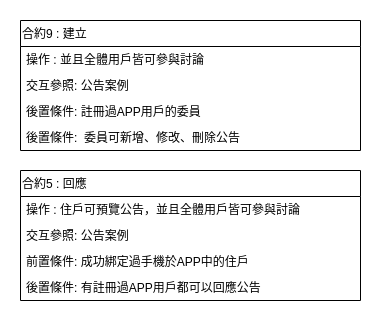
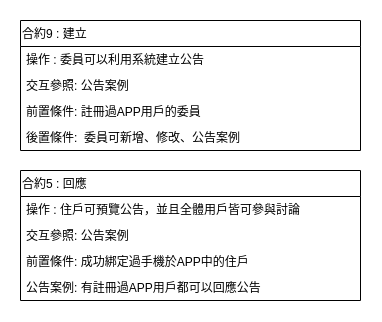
- <mxCell id="3" value="操作 : 並且全體用戶皆可參與討論" style="text;strokeColor=none;fillColor=none;align=left;verticalAlign=top;spacingLeft=4;spacingRight=4;overflow=hidden;rotatable=0;points=[[0,0.5],[1,0.5]];portConstraint=eastwest;" parent="2" vertex="1"><mxGeometry y="26" width="340" height="26" as="geometry" /></mxCell>
+ <mxCell id="3" value="操作 : 委員可以利用系統建立公告" style="text;strokeColor=none;fillColor=none;align=left;verticalAlign=top;spacingLeft=4;spacingRight=4;overflow=hidden;rotatable=0;points=[[0,0.5],[1,0.5]];portConstraint=eastwest;" parent="2" vertex="1"><mxGeometry y="26" width="340" height="26" as="geometry" /></mxCell>
- <mxCell id="5" value="後置條件: 註冊過APP用戶的委員" style="text;strokeColor=none;fillColor=none;align=left;verticalAlign=top;spacingLeft=4;spacingRight=4;overflow=hidden;rotatable=0;points=[[0,0.5],[1,0.5]];portConstraint=eastwest;" parent="2" vertex="1"><mxGeometry y="78" width="340" height="26" as="geometry" /></mxCell>
+ <mxCell id="5" value="前置條件: 註冊過APP用戶的委員" style="text;strokeColor=none;fillColor=none;align=left;verticalAlign=top;spacingLeft=4;spacingRight=4;overflow=hidden;rotatable=0;points=[[0,0.5],[1,0.5]];portConstraint=eastwest;" parent="2" vertex="1"><mxGeometry y="78" width="340" height="26" as="geometry" /></mxCell>
- <mxCell id="6" value="後置條件:  委員可新增、修改、刪除公告" style="text;strokeColor=none;fillColor=none;align=left;verticalAlign=top;spacingLeft=4;spacingRight=4;overflow=hidden;rotatable=0;points=[[0,0.5],[1,0.5]];portConstraint=eastwest;" parent="2" vertex="1"><mxGeometry y="104" width="340" height="26" as="geometry" /></mxCell>
+ <mxCell id="6" value="後置條件:  委員可新增、修改、公告案例" style="text;strokeColor=none;fillColor=none;align=left;verticalAlign=top;spacingLeft=4;spacingRight=4;overflow=hidden;rotatable=0;points=[[0,0.5],[1,0.5]];portConstraint=eastwest;" parent="2" vertex="1"><mxGeometry y="104" width="340" height="26" as="geometry" /></mxCell>
- <mxCell id="11" value="後置條件: 有註冊過APP用戶都可以回應公告" style="text;strokeColor=none;fillColor=none;align=left;verticalAlign=top;spacingLeft=4;spacingRight=4;overflow=hidden;rotatable=0;points=[[0,0.5],[1,0.5]];portConstraint=eastwest;" parent="7" vertex="1"><mxGeometry y="104" width="340" height="26" as="geometry" /></mxCell>
+ <mxCell id="11" value="公告案例: 有註冊過APP用戶都可以回應公告" style="text;strokeColor=none;fillColor=none;align=left;verticalAlign=top;spacingLeft=4;spacingRight=4;overflow=hidden;rotatable=0;points=[[0,0.5],[1,0.5]];portConstraint=eastwest;" parent="7" vertex="1"><mxGeometry y="104" width="340" height="26" as="geometry" /></mxCell>
